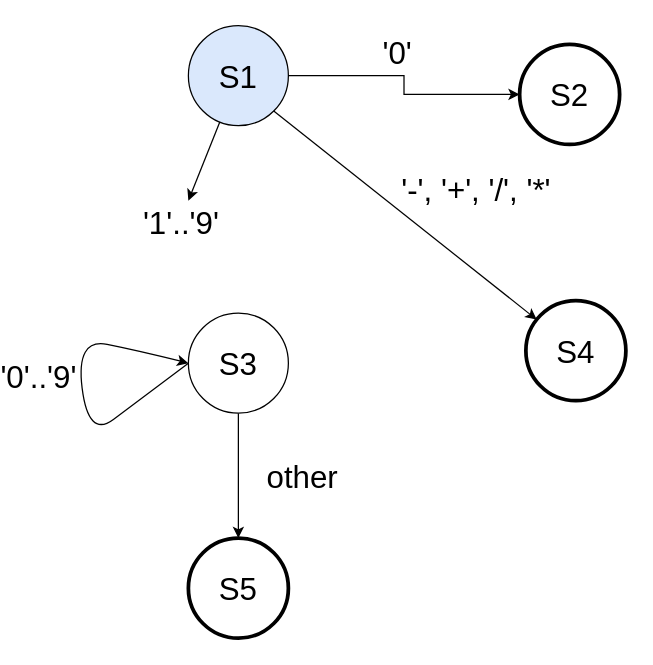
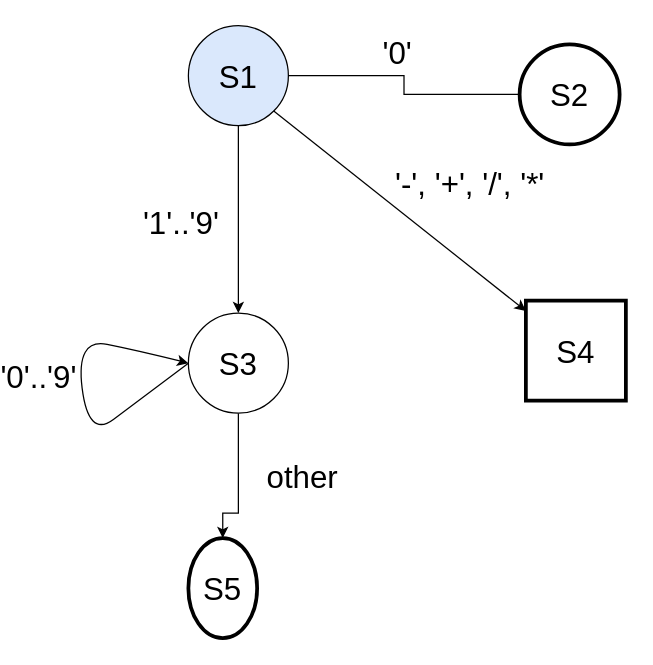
- <mxCell id="2" style="edgeStyle=orthogonalEdgeStyle;rounded=0;orthogonalLoop=1;jettySize=auto;html=1;entryX=0;entryY=0.5;entryDx=0;entryDy=0;fontSize=25;" parent="1" source="5" target="6" edge="1"><mxGeometry relative="1" as="geometry" /></mxCell>
+ <mxCell id="2" style="edgeStyle=orthogonalEdgeStyle;rounded=0;orthogonalLoop=1;jettySize=auto;html=1;entryX=0;entryY=0.5;entryDx=0;entryDy=0;fontSize=25;endArrow=none;" parent="1" source="5" target="6" edge="1"><mxGeometry relative="1" as="geometry" /></mxCell>
- <mxCell id="4" style="edgeStyle=orthogonalEdgeStyle;rounded=0;orthogonalLoop=1;jettySize=auto;html=1;fontSize=25;" parent="1" source="5" target="14" edge="1"><mxGeometry relative="1" as="geometry" /></mxCell>
+ <mxCell id="4" style="edgeStyle=orthogonalEdgeStyle;rounded=0;orthogonalLoop=1;jettySize=auto;html=1;entryX=0.5;entryY=0;entryDx=0;entryDy=0;fontSize=25;" parent="1" source="5" target="8" edge="1"><mxGeometry relative="1" as="geometry" /></mxCell>
- <mxCell id="9" value="&lt;font style=&quot;font-size: 25px&quot;&gt;S4&lt;/font&gt;" style="ellipse;whiteSpace=wrap;html=1;aspect=fixed;shadow=0;gradientColor=none;strokeWidth=3;" parent="1" vertex="1"><mxGeometry x="380" y="240" width="80" height="80" as="geometry" /></mxCell>
+ <mxCell id="9" value="&lt;font style=&quot;font-size: 25px&quot;&gt;S4&lt;/font&gt;" style="whiteSpace=wrap;html=1;aspect=fixed;shadow=0;gradientColor=none;strokeWidth=3;rounded=0;" parent="1" vertex="1"><mxGeometry x="380" y="240" width="80" height="80" as="geometry" /></mxCell>
- <mxCell id="15" value="&lt;font style=&quot;font-size: 25px&quot;&gt;S5&lt;/font&gt;" style="ellipse;whiteSpace=wrap;html=1;aspect=fixed;shadow=0;gradientColor=none;strokeWidth=3;" vertex="1" parent="1"><mxGeometry x="110" y="430" width="80" height="80" as="geometry" /></mxCell>
+ <mxCell id="15" value="&lt;font style=&quot;font-size: 25px&quot;&gt;S5&lt;/font&gt;" style="ellipse;whiteSpace=wrap;html=1;aspect=fixed;shadow=0;gradientColor=none;strokeWidth=3;" vertex="1" parent="1"><mxGeometry x="110" y="430" width="55" height="80" as="geometry" /></mxCell>
